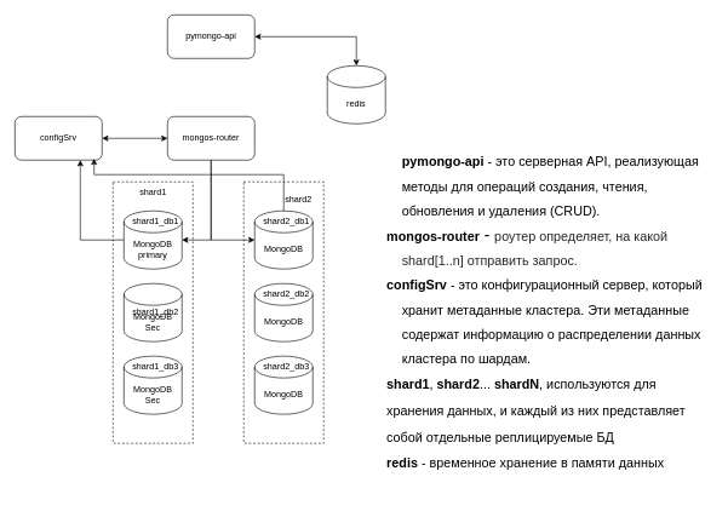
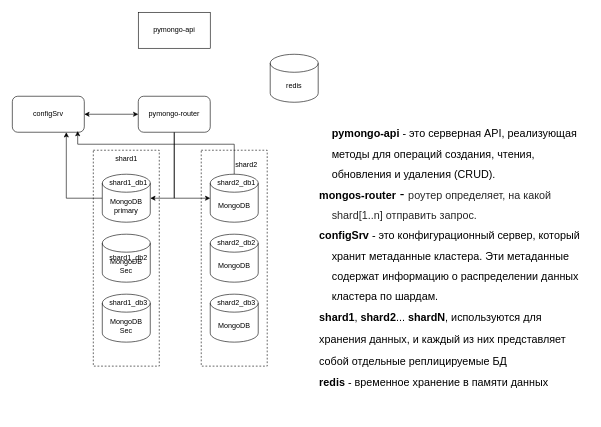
- <mxCell id="2" value="pymongo-api" style="rounded=1;whiteSpace=wrap;html=1;" vertex="1" parent="1"><mxGeometry x="230" y="20" width="120" height="60" as="geometry" /></mxCell>
+ <mxCell id="2" value="pymongo-api" style="whiteSpace=wrap;html=1;rounded=0;" vertex="1" parent="1"><mxGeometry x="230" y="20" width="120" height="60" as="geometry" /></mxCell>
- <mxCell id="27" style="edgeStyle=orthogonalEdgeStyle;rounded=0;orthogonalLoop=1;jettySize=auto;html=1;entryX=0.5;entryY=0;entryDx=0;entryDy=0;entryPerimeter=0;startArrow=classic;startFill=1;" edge="1" parent="1" source="2" target="26"><mxGeometry relative="1" as="geometry" /></mxCell>
- <mxCell id="4" value="mongos-router" style="rounded=1;whiteSpace=wrap;html=1;" vertex="1" parent="1"><mxGeometry x="230" y="160" width="120" height="60" as="geometry" /></mxCell>
+ <mxCell id="4" value="pymongo-router" style="rounded=1;whiteSpace=wrap;html=1;" vertex="1" parent="1"><mxGeometry x="230" y="160" width="120" height="60" as="geometry" /></mxCell>
